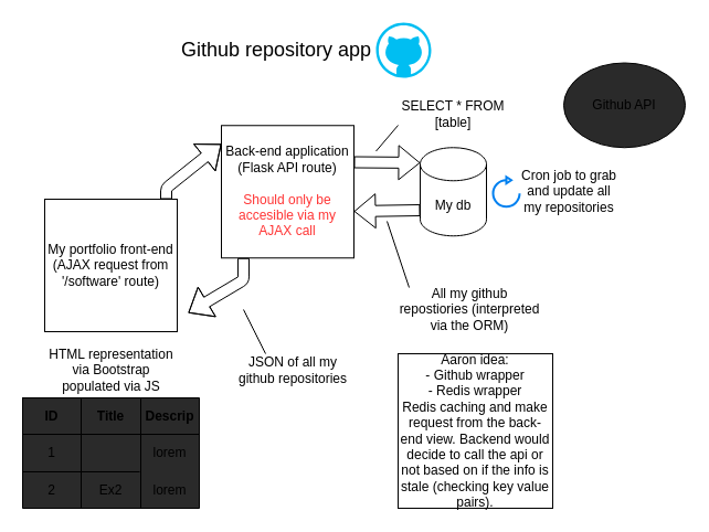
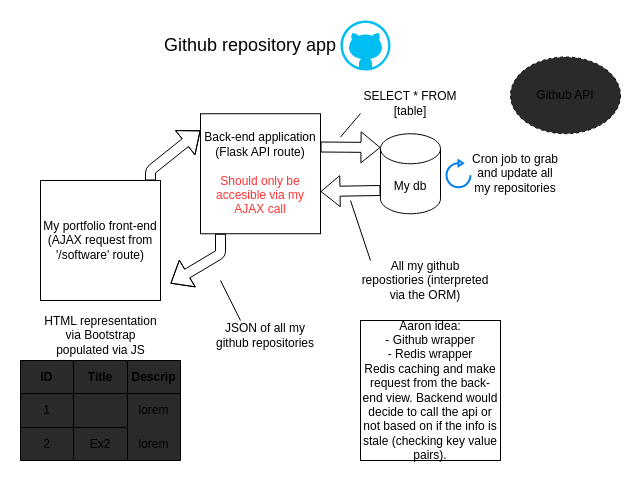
- <mxCell id="14" value="Github API" style="ellipse;whiteSpace=wrap;html=1;fillColor=#2A2A2A;" parent="1" vertex="1"><mxGeometry x="510" y="56.5" width="110" height="76.75" as="geometry" /></mxCell>
+ <mxCell id="14" value="Github API" style="ellipse;whiteSpace=wrap;html=1;fillColor=#2A2A2A;dashed=1;" parent="1" vertex="1"><mxGeometry x="510" y="56.5" width="110" height="76.75" as="geometry" /></mxCell>
